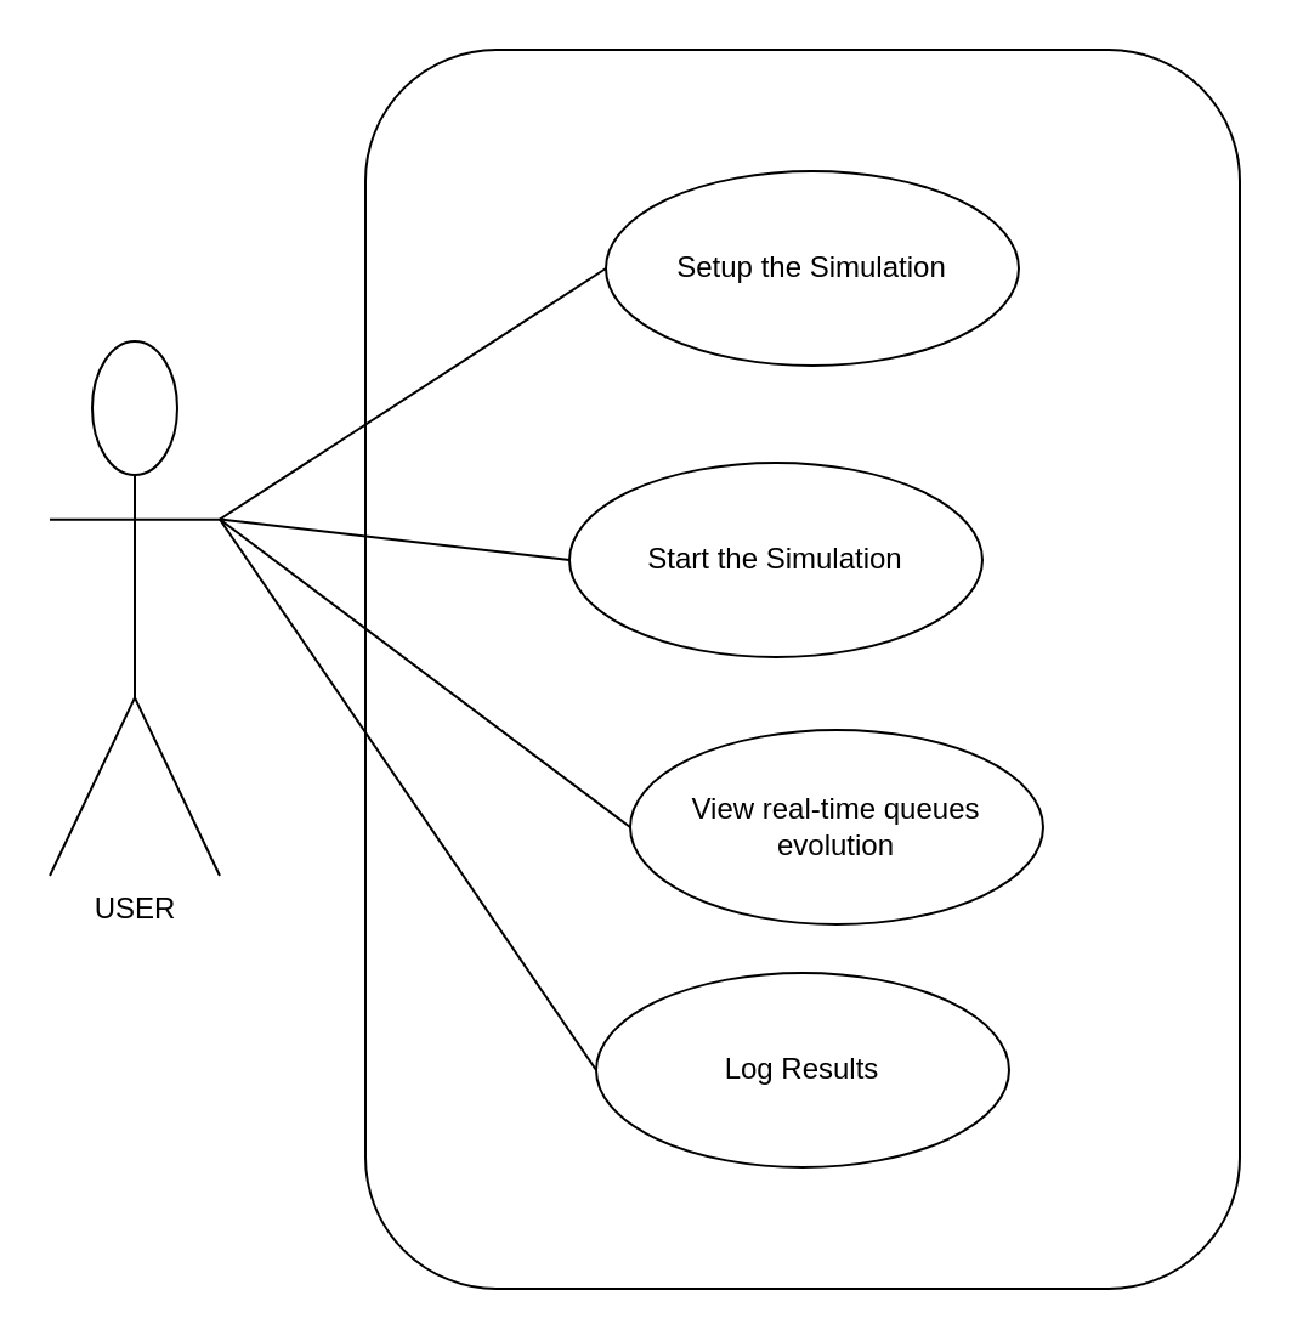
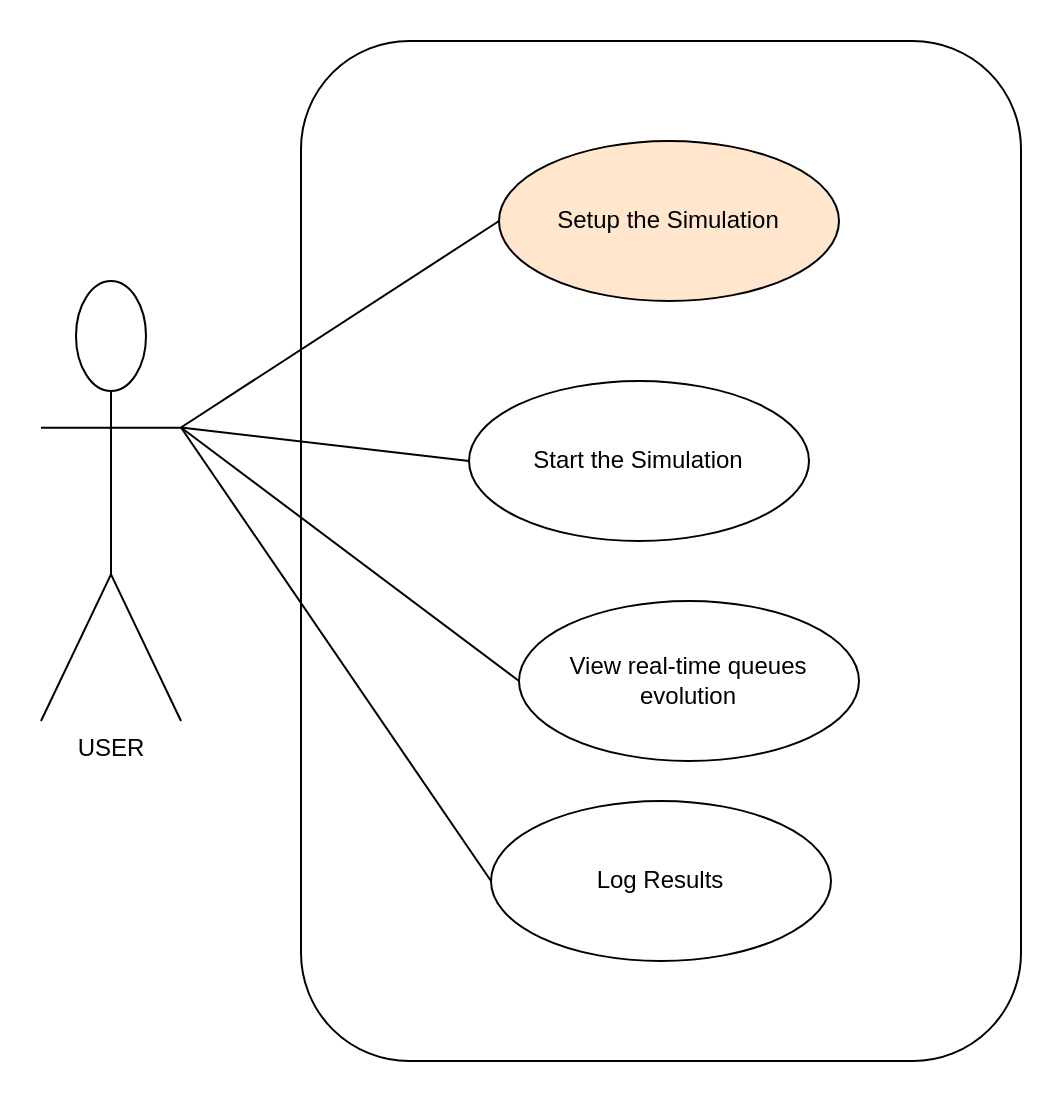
- <mxCell id="4" value="Setup the Simulation" style="ellipse;whiteSpace=wrap;html=1;" parent="1" vertex="1"><mxGeometry x="249" y="70" width="170" height="80" as="geometry" /></mxCell>
+ <mxCell id="4" value="Setup the Simulation" style="ellipse;whiteSpace=wrap;html=1;fillColor=#ffe6cc;" parent="1" vertex="1"><mxGeometry x="249" y="70" width="170" height="80" as="geometry" /></mxCell>
